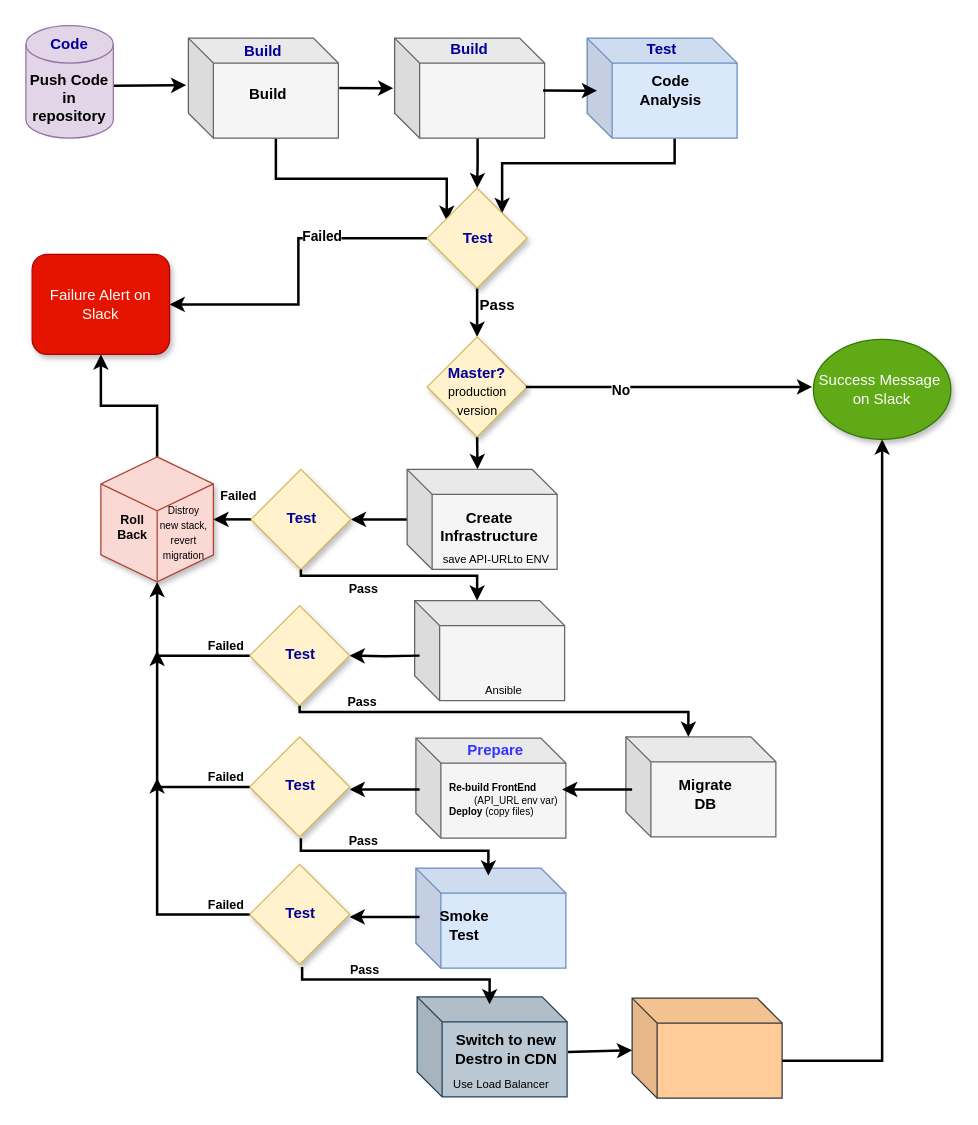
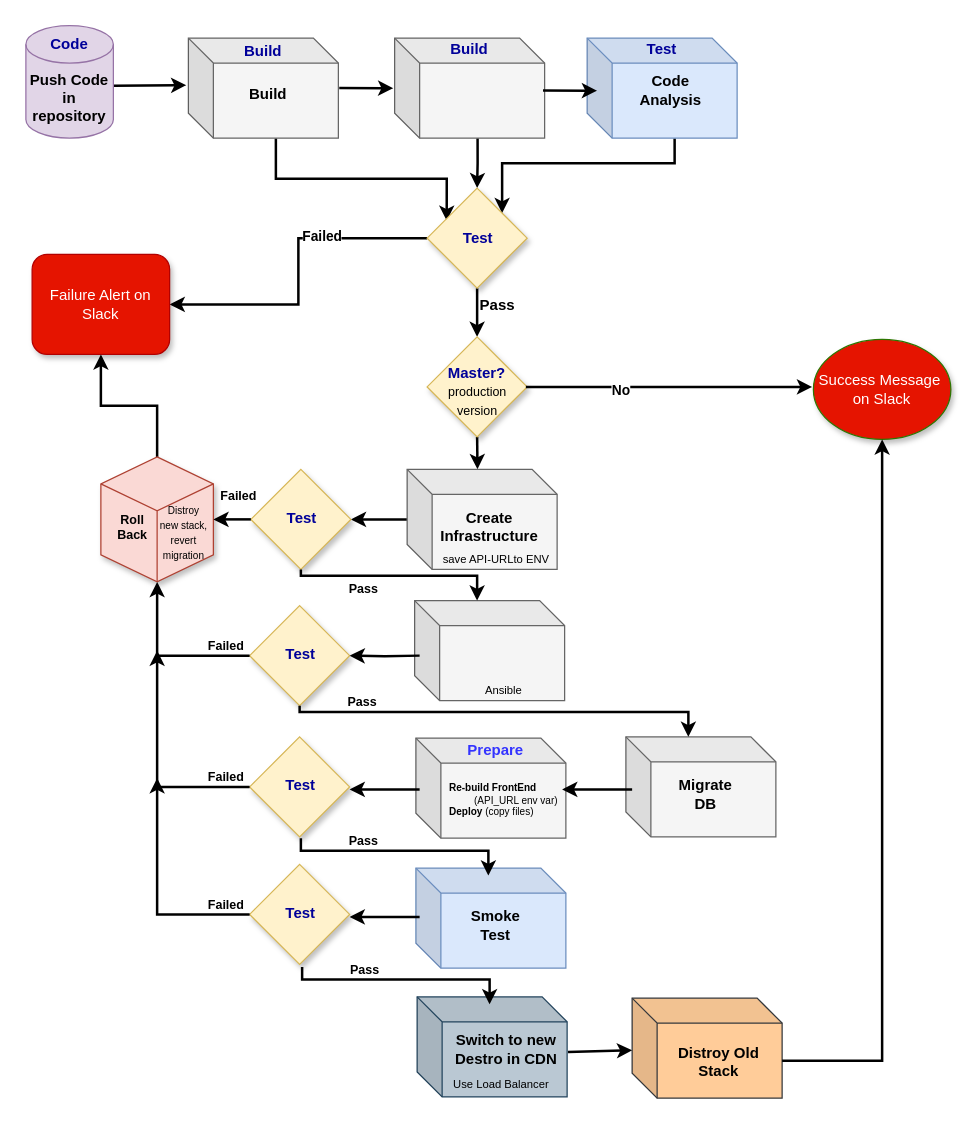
- <mxCell id="28" value="Success Message&amp;nbsp; on Slack" style="ellipse;whiteSpace=wrap;html=1;fillColor=#60a917;strokeColor=#2D7600;shadow=1;fontColor=#ffffff;" vertex="1" parent="1"><mxGeometry x="650" y="271" width="110" height="80" as="geometry" /></mxCell>
+ <mxCell id="28" value="Success Message&amp;nbsp; on Slack" style="ellipse;whiteSpace=wrap;html=1;fillColor=#e51400;strokeColor=#2D7600;shadow=1;fontColor=#ffffff;" vertex="1" parent="1"><mxGeometry x="650" y="271" width="110" height="80" as="geometry" /></mxCell>
- <mxCell id="69" value="&lt;b&gt;Smoke&lt;br&gt;Test&lt;br&gt;&lt;/b&gt;" style="text;html=1;strokeColor=none;fillColor=none;align=center;verticalAlign=middle;whiteSpace=wrap;rounded=0;" vertex="1" parent="1"><mxGeometry x="341" y="725" width="60" height="30" as="geometry" /></mxCell>
+ <mxCell id="69" value="&lt;b&gt;Smoke&lt;br&gt;Test&lt;br&gt;&lt;/b&gt;" style="text;html=1;strokeColor=none;fillColor=none;align=center;verticalAlign=middle;whiteSpace=wrap;rounded=0;" vertex="1" parent="1"><mxGeometry x="366" y="725" width="60" height="30" as="geometry" /></mxCell>
+ <mxCell id="82" value="&lt;b&gt;Distroy Old Stack&lt;br&gt;&lt;/b&gt;" style="text;html=1;strokeColor=none;fillColor=none;align=center;verticalAlign=middle;whiteSpace=wrap;rounded=0;" vertex="1" parent="1"><mxGeometry x="531" y="834" width="87" height="30" as="geometry" /></mxCell>
